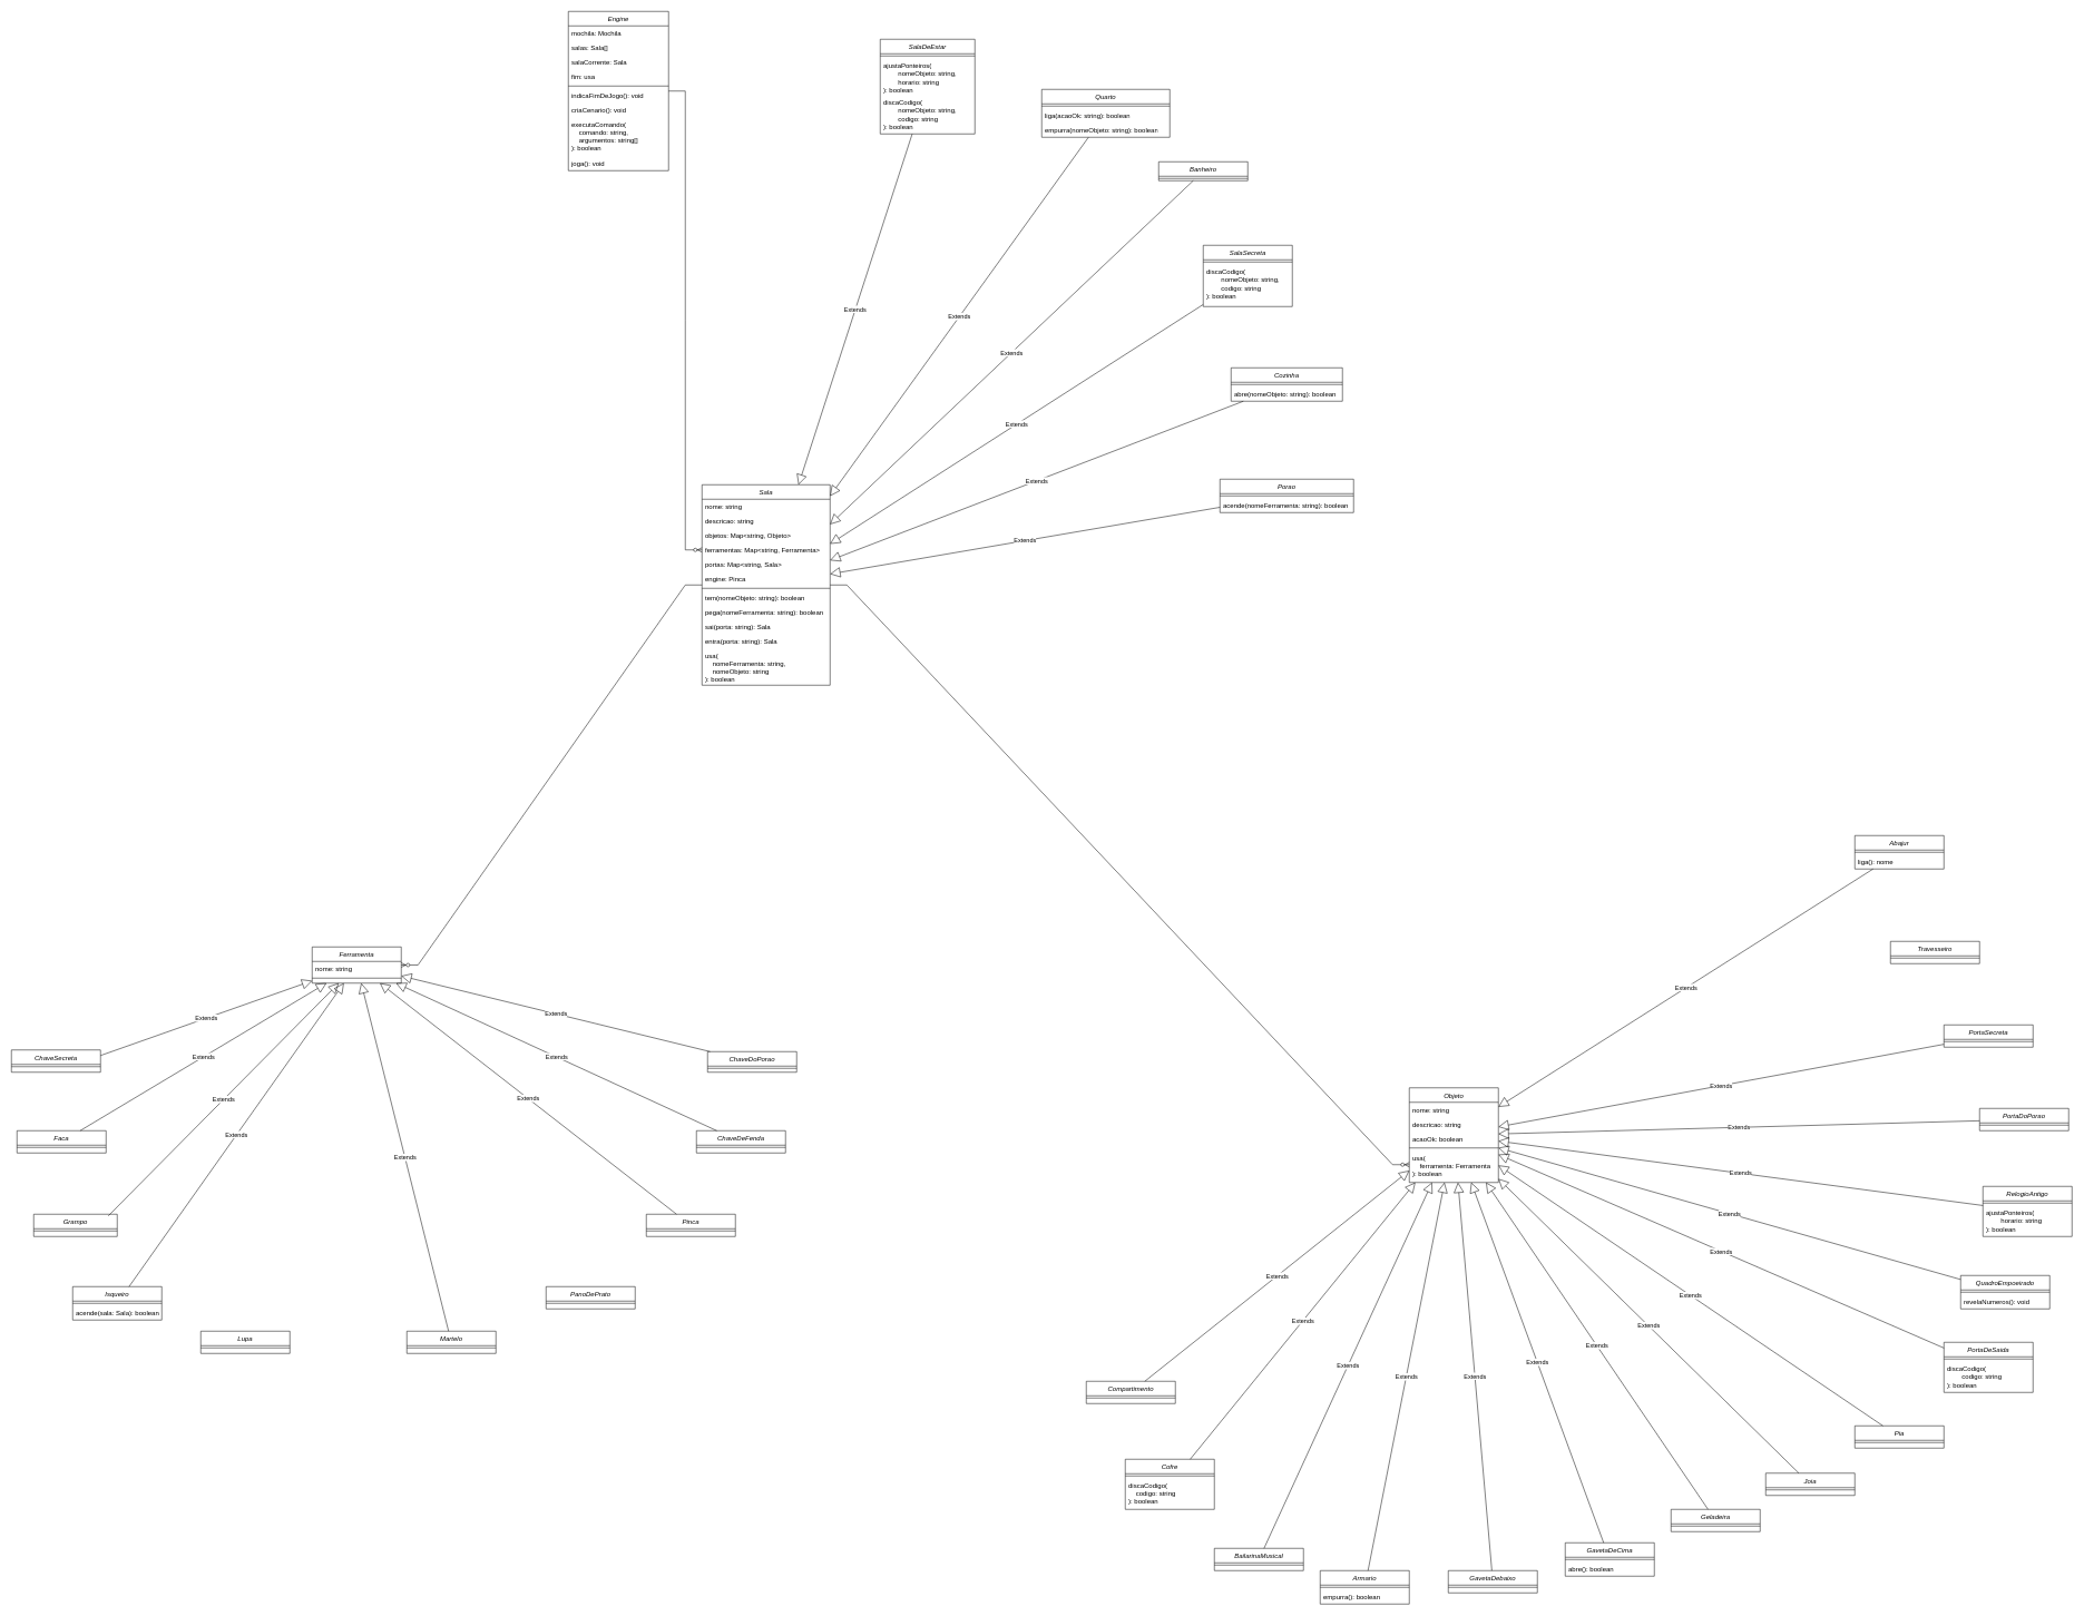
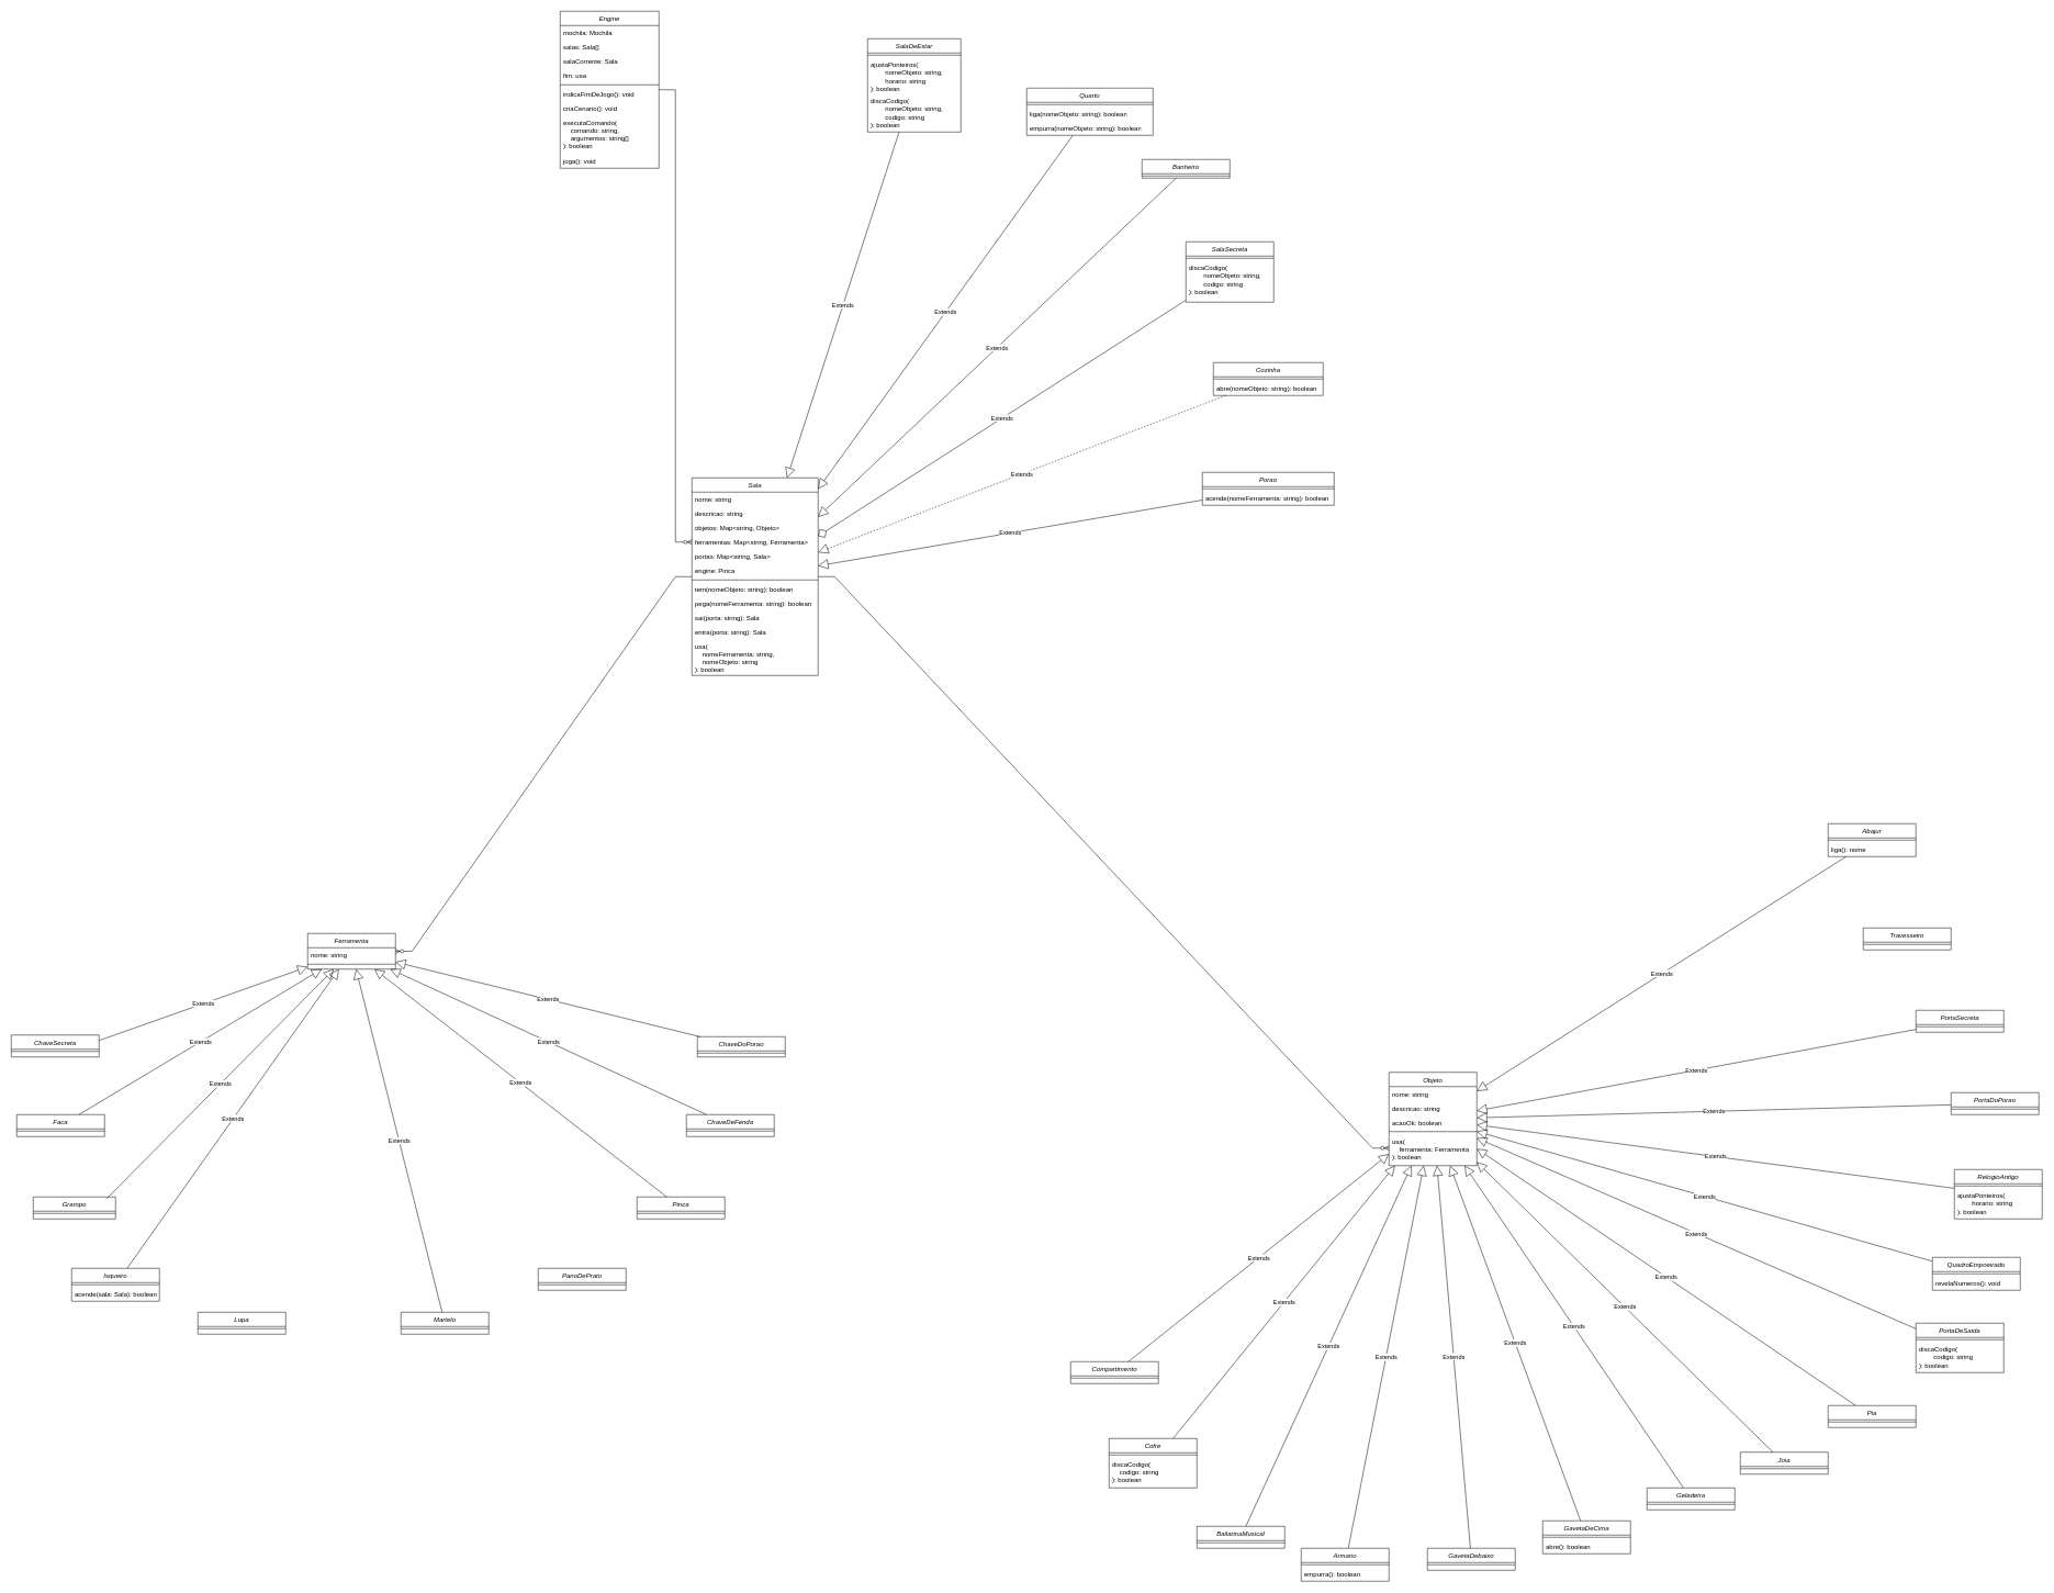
- <mxCell id="130" value="liga(acaoOk: string): boolean" style="text;strokeColor=none;fillColor=none;align=left;verticalAlign=top;spacingLeft=4;spacingRight=4;overflow=hidden;rotatable=0;points=[[0,0.5],[1,0.5]];portConstraint=eastwest;whiteSpace=wrap;html=1;" vertex="1" parent="128"><mxGeometry y="34" width="230" height="26" as="geometry" /></mxCell>
+ <mxCell id="130" value="liga(nomeObjeto: string): boolean" style="text;strokeColor=none;fillColor=none;align=left;verticalAlign=top;spacingLeft=4;spacingRight=4;overflow=hidden;rotatable=0;points=[[0,0.5],[1,0.5]];portConstraint=eastwest;whiteSpace=wrap;html=1;" vertex="1" parent="128"><mxGeometry y="34" width="230" height="26" as="geometry" /></mxCell>
- <mxCell id="143" value="Extends" style="endArrow=block;endSize=16;endFill=0;html=1;rounded=0;" edge="1" parent="1" source="122" target="12"><mxGeometry width="160" relative="1" as="geometry"><mxPoint x="1582" y="850" as="sourcePoint" /><mxPoint x="1530" y="925" as="targetPoint" /></mxGeometry></mxCell>
+ <mxCell id="143" value="Extends" style="endArrow=block;endSize=16;endFill=0;html=1;rounded=0;dashed=1;" edge="1" parent="1" source="122" target="12"><mxGeometry width="160" relative="1" as="geometry"><mxPoint x="1582" y="850" as="sourcePoint" /><mxPoint x="1530" y="925" as="targetPoint" /></mxGeometry></mxCell>
- <mxCell id="139" value="Extends" style="endArrow=block;endSize=16;endFill=0;html=1;rounded=0;" edge="1" parent="1" source="136" target="12"><mxGeometry width="160" relative="1" as="geometry"><mxPoint x="1470" y="776" as="sourcePoint" /><mxPoint x="915" y="640" as="targetPoint" /></mxGeometry></mxCell>
+ <mxCell id="139" value="Extends" style="endArrow=diamond;endSize=16;endFill=0;html=1;rounded=0;" edge="1" parent="1" source="136" target="12"><mxGeometry width="160" relative="1" as="geometry"><mxPoint x="1470" y="776" as="sourcePoint" /><mxPoint x="915" y="640" as="targetPoint" /></mxGeometry></mxCell>
